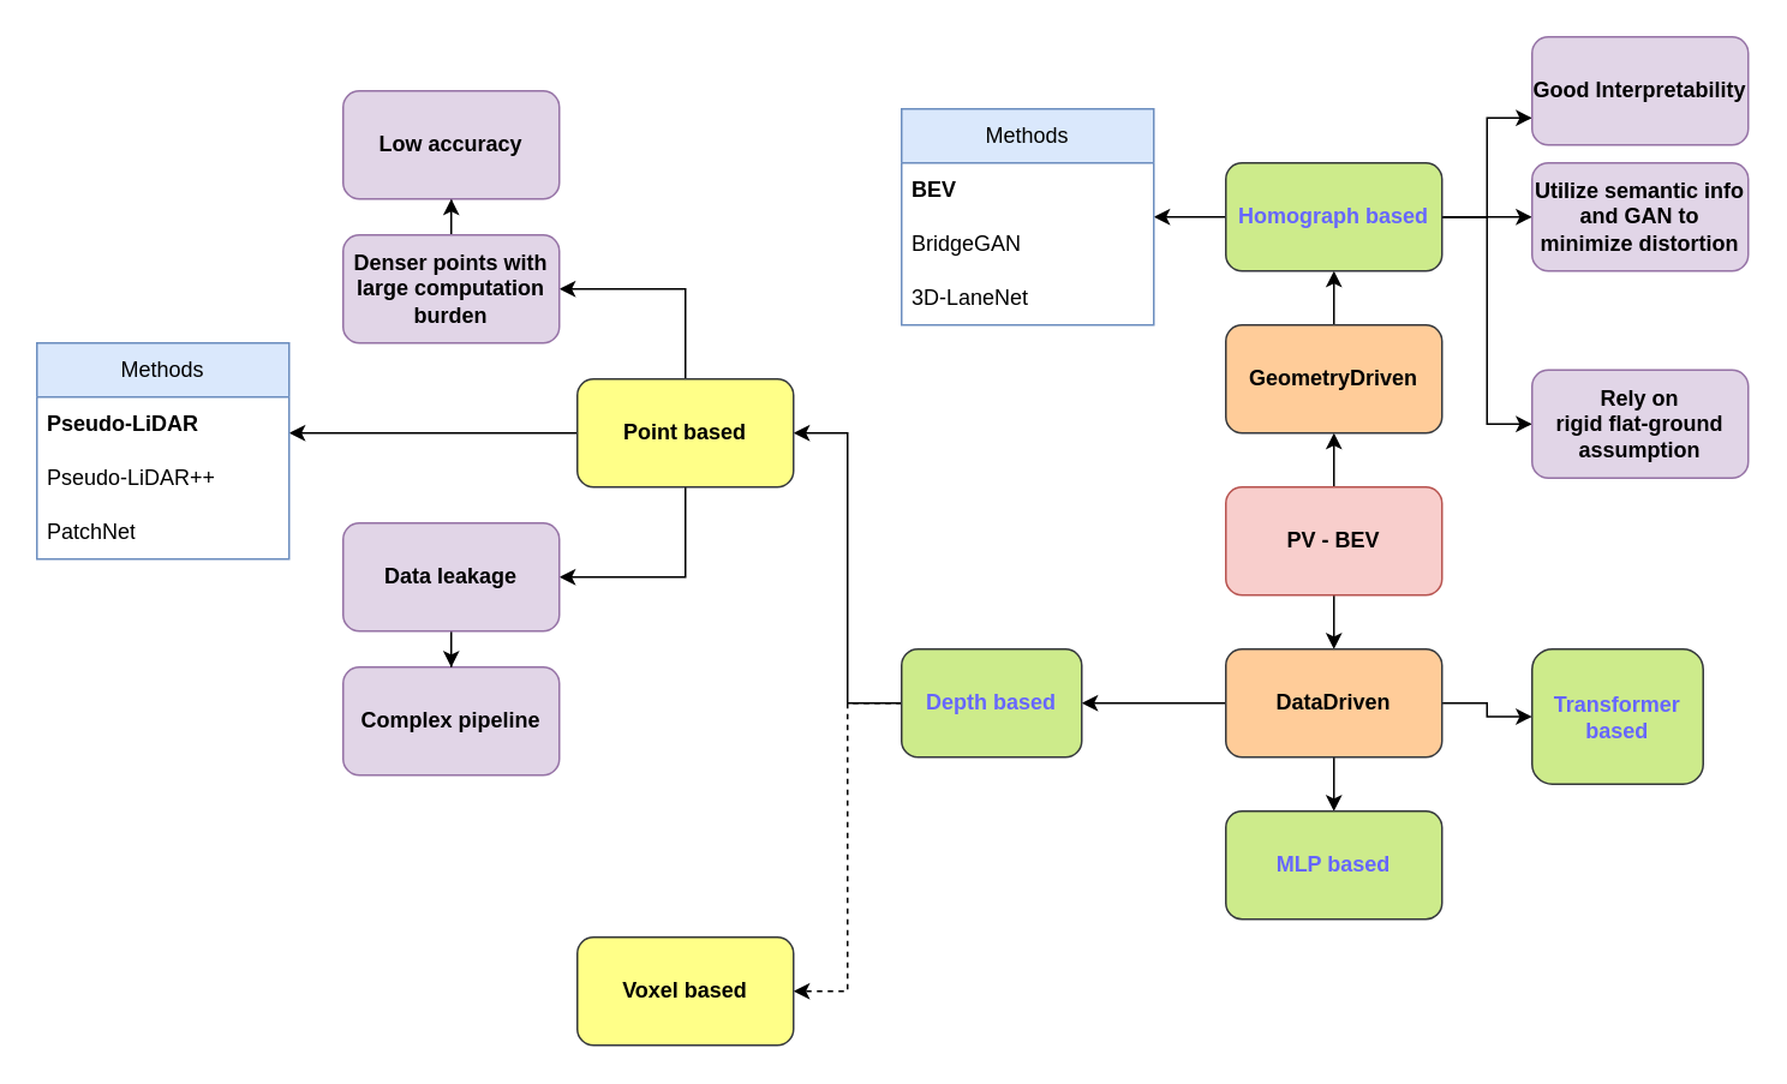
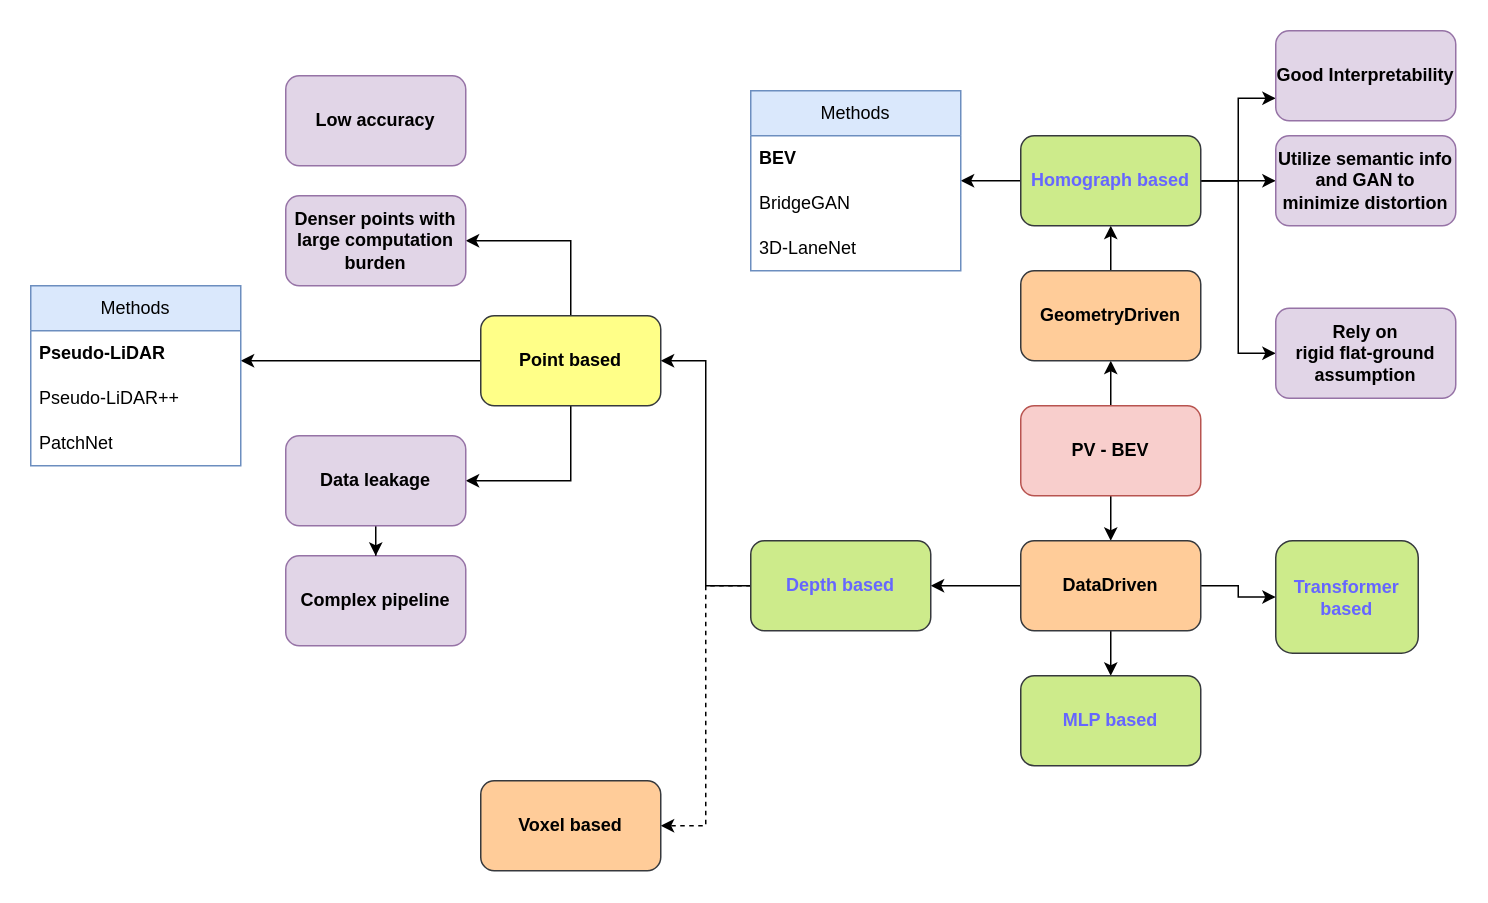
- <mxCell id="38" value="" style="edgeStyle=orthogonalEdgeStyle;rounded=0;orthogonalLoop=1;jettySize=auto;html=1;" edge="1" parent="1" source="39" target="42"><mxGeometry relative="1" as="geometry" /></mxCell>
- <mxCell id="18" value="&lt;b&gt;&lt;font color=&quot;#6666ff&quot;&gt;Depth based&lt;/font&gt;&lt;/b&gt;" style="rounded=1;whiteSpace=wrap;html=1;labelBackgroundColor=none;fillColor=#cdeb8b;strokeColor=#36393d;" vertex="1" parent="1"><mxGeometry x="500" y="360" width="100" height="60" as="geometry" /></mxCell>
+ <mxCell id="18" value="&lt;b&gt;&lt;font color=&quot;#6666ff&quot;&gt;Depth based&lt;/font&gt;&lt;/b&gt;" style="rounded=1;whiteSpace=wrap;html=1;labelBackgroundColor=none;fillColor=#cdeb8b;strokeColor=#36393d;" vertex="1" parent="1"><mxGeometry x="500" y="360" width="120" height="60" as="geometry" /></mxCell>
- <mxCell id="32" value="Voxel based" style="rounded=1;whiteSpace=wrap;html=1;fillColor=#ffff88;strokeColor=#36393d;fontStyle=1" vertex="1" parent="1"><mxGeometry x="320" y="520" width="120" height="60" as="geometry" /></mxCell>
+ <mxCell id="32" value="Voxel based" style="rounded=1;whiteSpace=wrap;html=1;fillColor=#ffcc99;strokeColor=#36393d;fontStyle=1;" vertex="1" parent="1"><mxGeometry x="320" y="520" width="120" height="60" as="geometry" /></mxCell>
